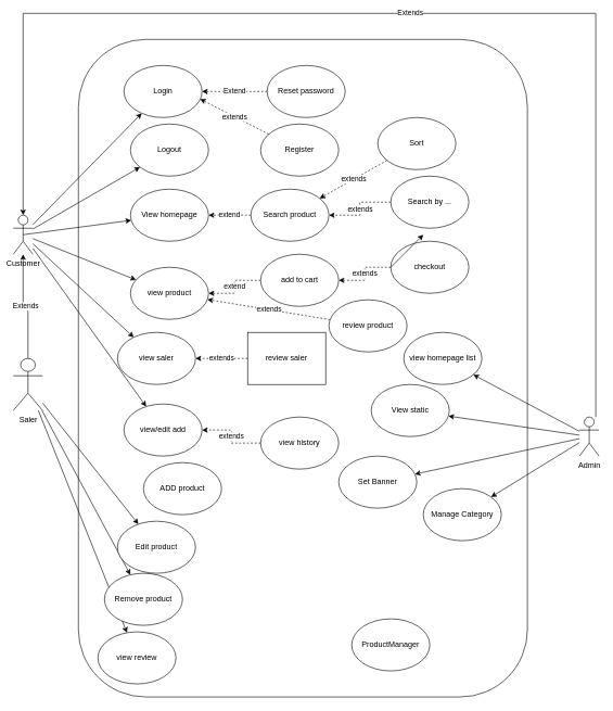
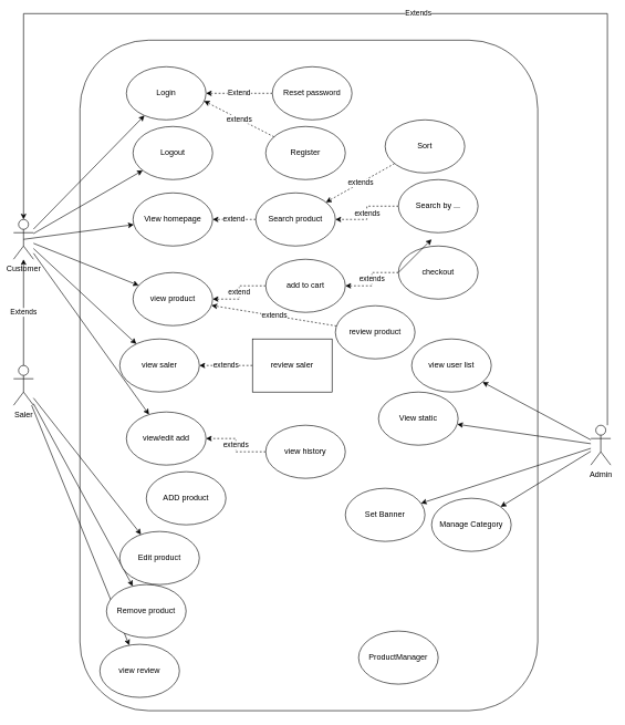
- <mxCell id="50" value="view homepage list" style="ellipse;whiteSpace=wrap;html=1;" parent="1" vertex="1"><mxGeometry x="620" y="510" width="120" height="80" as="geometry" /></mxCell>
+ <mxCell id="50" value="view user list" style="ellipse;whiteSpace=wrap;html=1;" parent="1" vertex="1"><mxGeometry x="620" y="510" width="120" height="80" as="geometry" /></mxCell>
- <mxCell id="8" value="Saler" style="shape=umlActor;verticalLabelPosition=bottom;verticalAlign=top;html=1;outlineConnect=0;" parent="1" vertex="1"><mxGeometry x="20" y="550" width="45" height="80" as="geometry" /></mxCell>
+ <mxCell id="8" value="Saler" style="shape=umlActor;verticalLabelPosition=bottom;verticalAlign=top;html=1;outlineConnect=0;" parent="1" vertex="1"><mxGeometry x="20" y="550" width="30" height="60" as="geometry" /></mxCell>
- <mxCell id="51" value="Set Banner" style="ellipse;whiteSpace=wrap;html=1;" parent="1" vertex="1"><mxGeometry x="520" y="700" width="120" height="80" as="geometry" /></mxCell>
+ <mxCell id="51" value="Set Banner" style="ellipse;whiteSpace=wrap;html=1;" parent="1" vertex="1"><mxGeometry x="520" y="735" width="120" height="80" as="geometry" /></mxCell>
